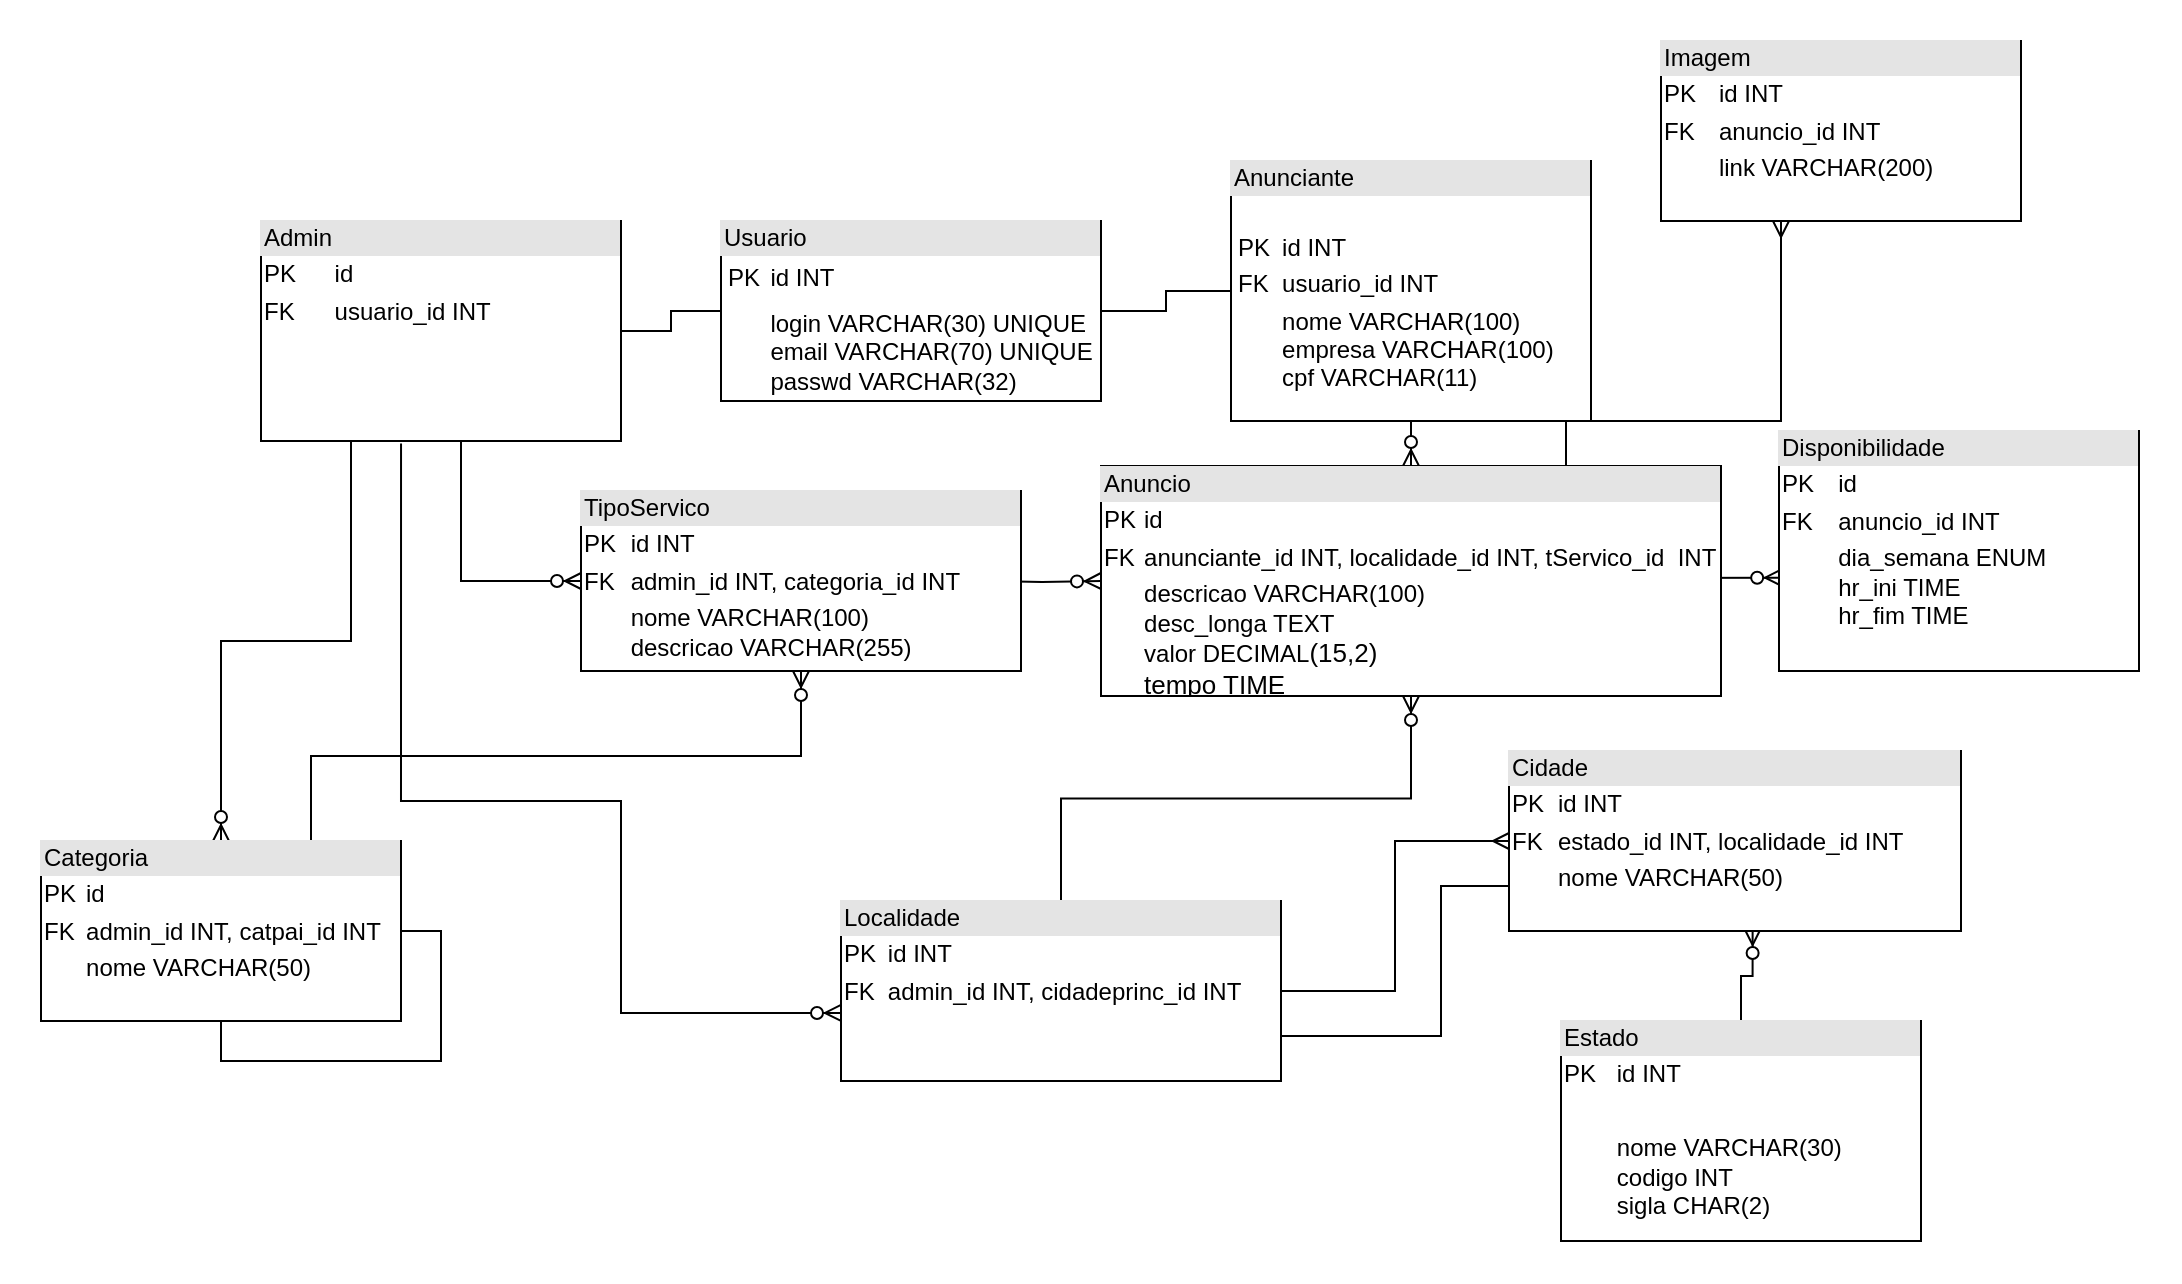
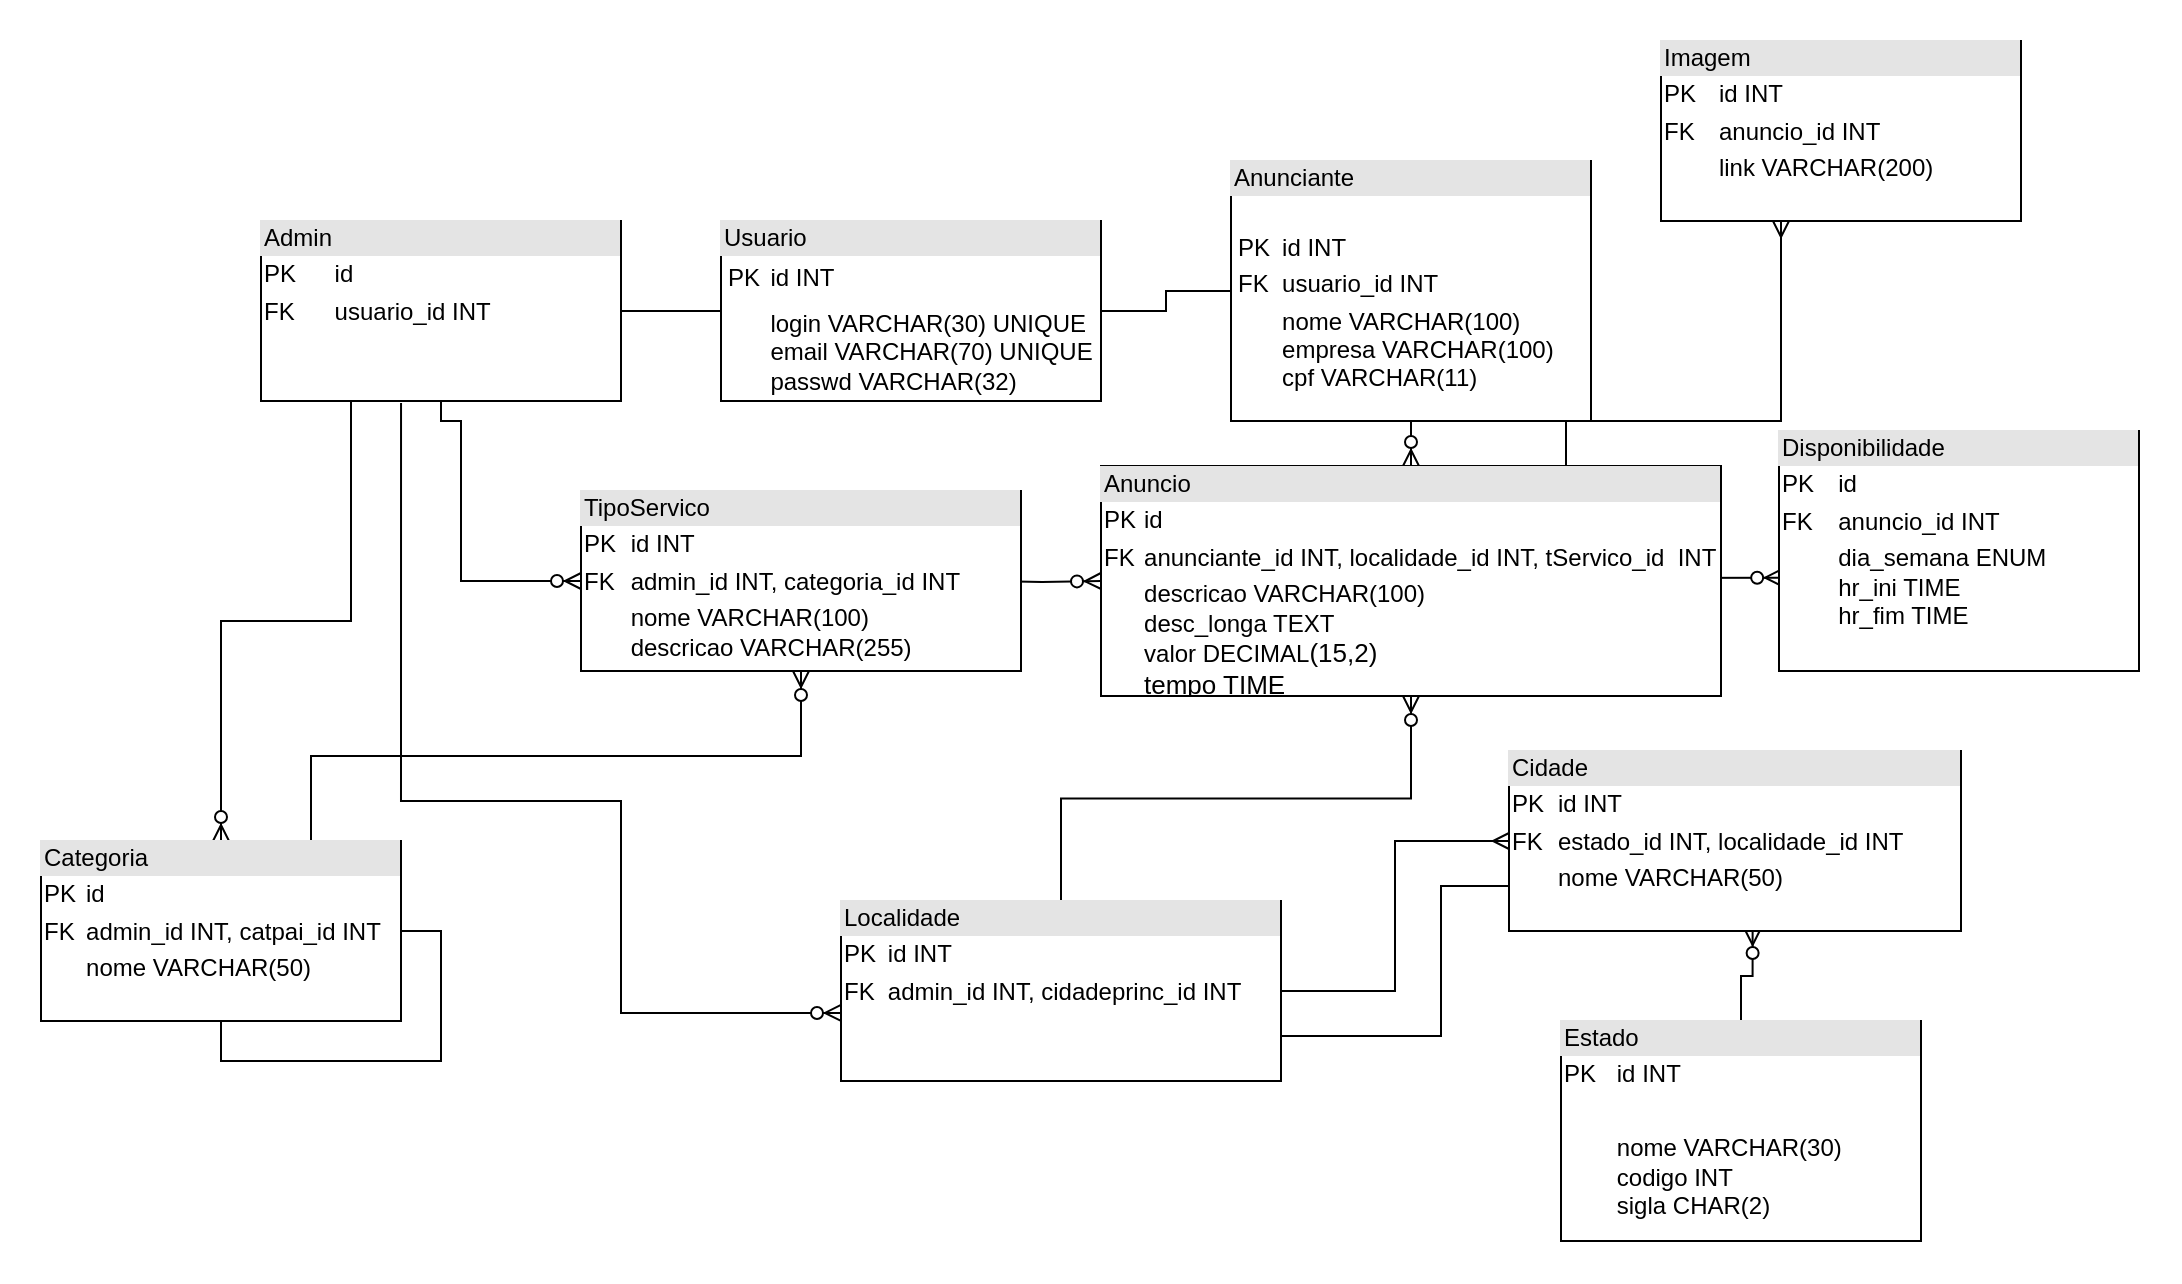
- <mxCell id="12" value="&lt;div style=&quot;box-sizing: border-box ; width: 100% ; background: #e4e4e4 ; padding: 2px&quot;&gt;Admin&lt;/div&gt;&lt;table style=&quot;width: 100% ; font-size: 1em&quot; cellpadding=&quot;2&quot; cellspacing=&quot;0&quot;&gt;&lt;tbody&gt;&lt;tr&gt;&lt;td&gt;PK&lt;/td&gt;&lt;td&gt;id&lt;/td&gt;&lt;/tr&gt;&lt;tr&gt;&lt;td&gt;FK&lt;/td&gt;&lt;td&gt;usuario_id INT&lt;/td&gt;&lt;/tr&gt;&lt;/tbody&gt;&lt;/table&gt;" style="verticalAlign=top;align=left;overflow=fill;html=1;" parent="1" vertex="1"><mxGeometry x="130" y="110" width="180" height="110" as="geometry" /></mxCell>
+ <mxCell id="12" value="&lt;div style=&quot;box-sizing: border-box ; width: 100% ; background: #e4e4e4 ; padding: 2px&quot;&gt;Admin&lt;/div&gt;&lt;table style=&quot;width: 100% ; font-size: 1em&quot; cellpadding=&quot;2&quot; cellspacing=&quot;0&quot;&gt;&lt;tbody&gt;&lt;tr&gt;&lt;td&gt;PK&lt;/td&gt;&lt;td&gt;id&lt;/td&gt;&lt;/tr&gt;&lt;tr&gt;&lt;td&gt;FK&lt;/td&gt;&lt;td&gt;usuario_id INT&lt;/td&gt;&lt;/tr&gt;&lt;/tbody&gt;&lt;/table&gt;" style="verticalAlign=top;align=left;overflow=fill;html=1;" parent="1" vertex="1"><mxGeometry x="130" y="110" width="180" height="90" as="geometry" /></mxCell>
